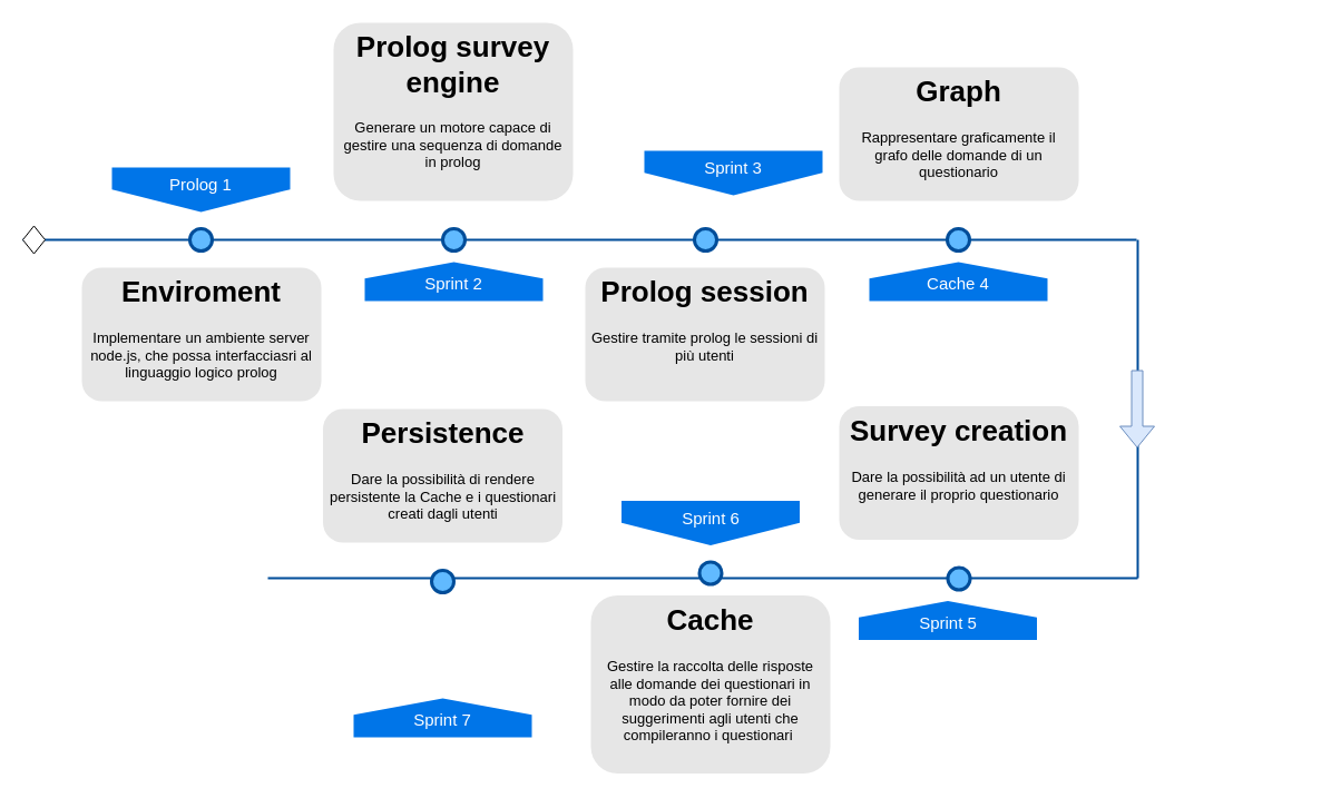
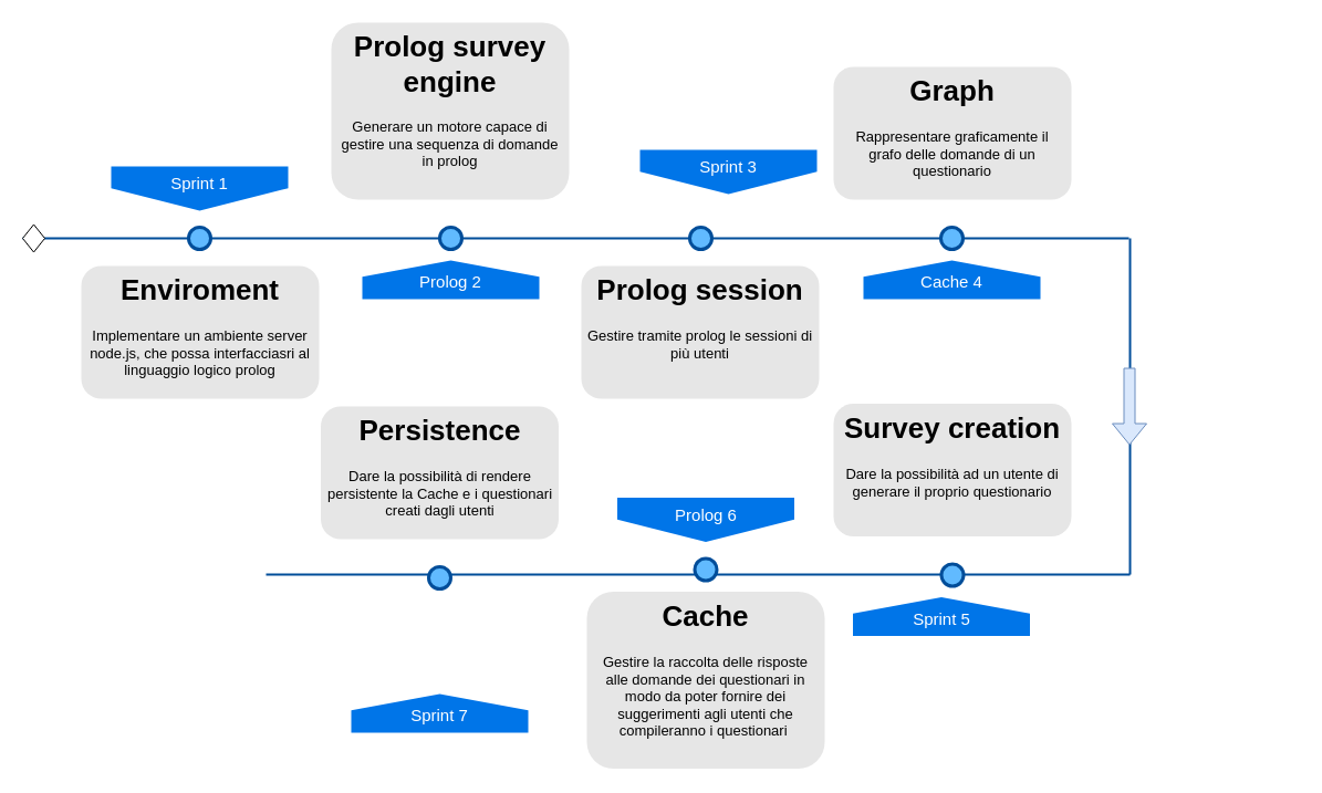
- <mxCell id="3" value="Prolog 1" style="shape=offPageConnector;whiteSpace=wrap;html=1;fillColor=#0075E8;fontSize=15;fontColor=#FFFFFF;size=0.509;verticalAlign=top;strokeColor=none;" parent="1" vertex="1"><mxGeometry x="100" y="150" width="160" height="40" as="geometry" /></mxCell>
+ <mxCell id="3" value="Sprint 1" style="shape=offPageConnector;whiteSpace=wrap;html=1;fillColor=#0075E8;fontSize=15;fontColor=#FFFFFF;size=0.509;verticalAlign=top;strokeColor=none;" parent="1" vertex="1"><mxGeometry x="100" y="150" width="160" height="40" as="geometry" /></mxCell>
- <mxCell id="5" value="Sprint 2" style="shape=offPageConnector;whiteSpace=wrap;html=1;fillColor=#0075E8;fontSize=15;fontColor=#FFFFFF;size=0.418;flipV=1;verticalAlign=bottom;strokeColor=none;spacingBottom=4;" parent="1" vertex="1"><mxGeometry x="327" y="235" width="160" height="35" as="geometry" /></mxCell>
+ <mxCell id="5" value="Prolog 2" style="shape=offPageConnector;whiteSpace=wrap;html=1;fillColor=#0075E8;fontSize=15;fontColor=#FFFFFF;size=0.418;flipV=1;verticalAlign=bottom;strokeColor=none;spacingBottom=4;" parent="1" vertex="1"><mxGeometry x="327" y="235" width="160" height="35" as="geometry" /></mxCell>
- <mxCell id="16" value="Sprint 6" style="shape=offPageConnector;whiteSpace=wrap;html=1;fillColor=#0075E8;fontSize=15;fontColor=#FFFFFF;size=0.509;verticalAlign=top;strokeColor=none;" parent="1" vertex="1"><mxGeometry x="557.5" y="449.5" width="160" height="40" as="geometry" /></mxCell>
+ <mxCell id="16" value="Prolog 6" style="shape=offPageConnector;whiteSpace=wrap;html=1;fillColor=#0075E8;fontSize=15;fontColor=#FFFFFF;size=0.509;verticalAlign=top;strokeColor=none;" parent="1" vertex="1"><mxGeometry x="557.5" y="449.5" width="160" height="40" as="geometry" /></mxCell>
